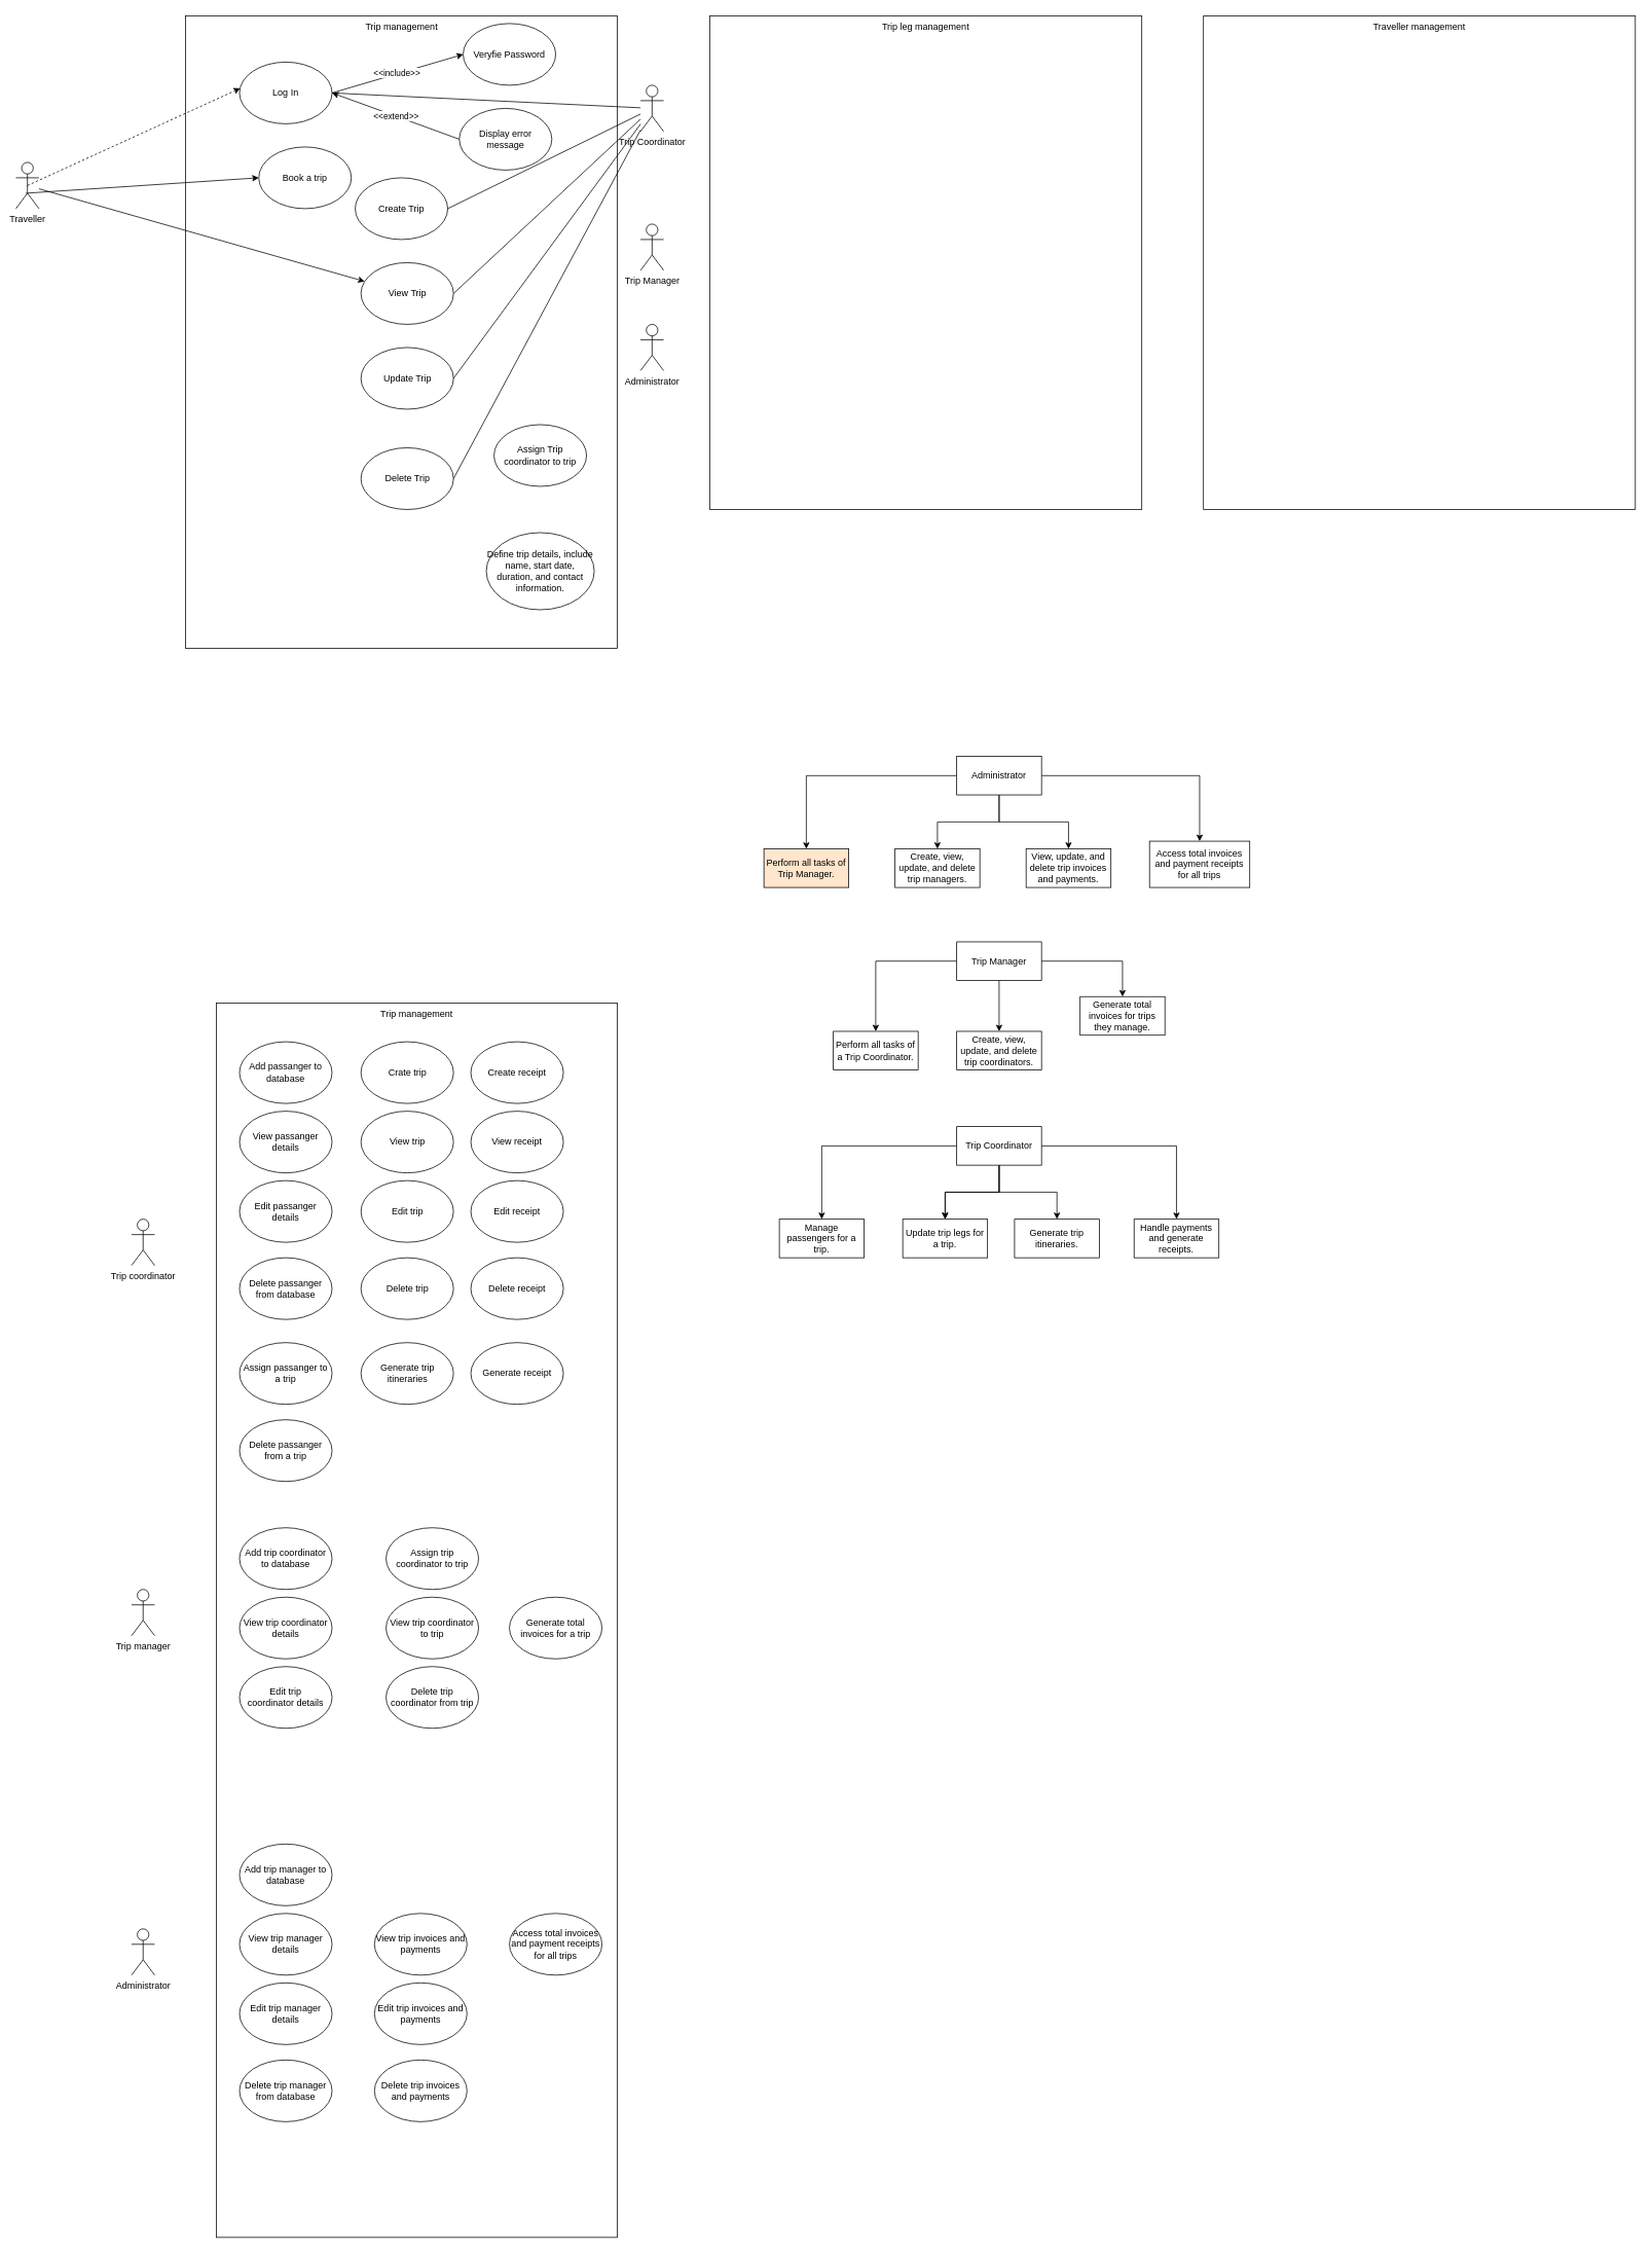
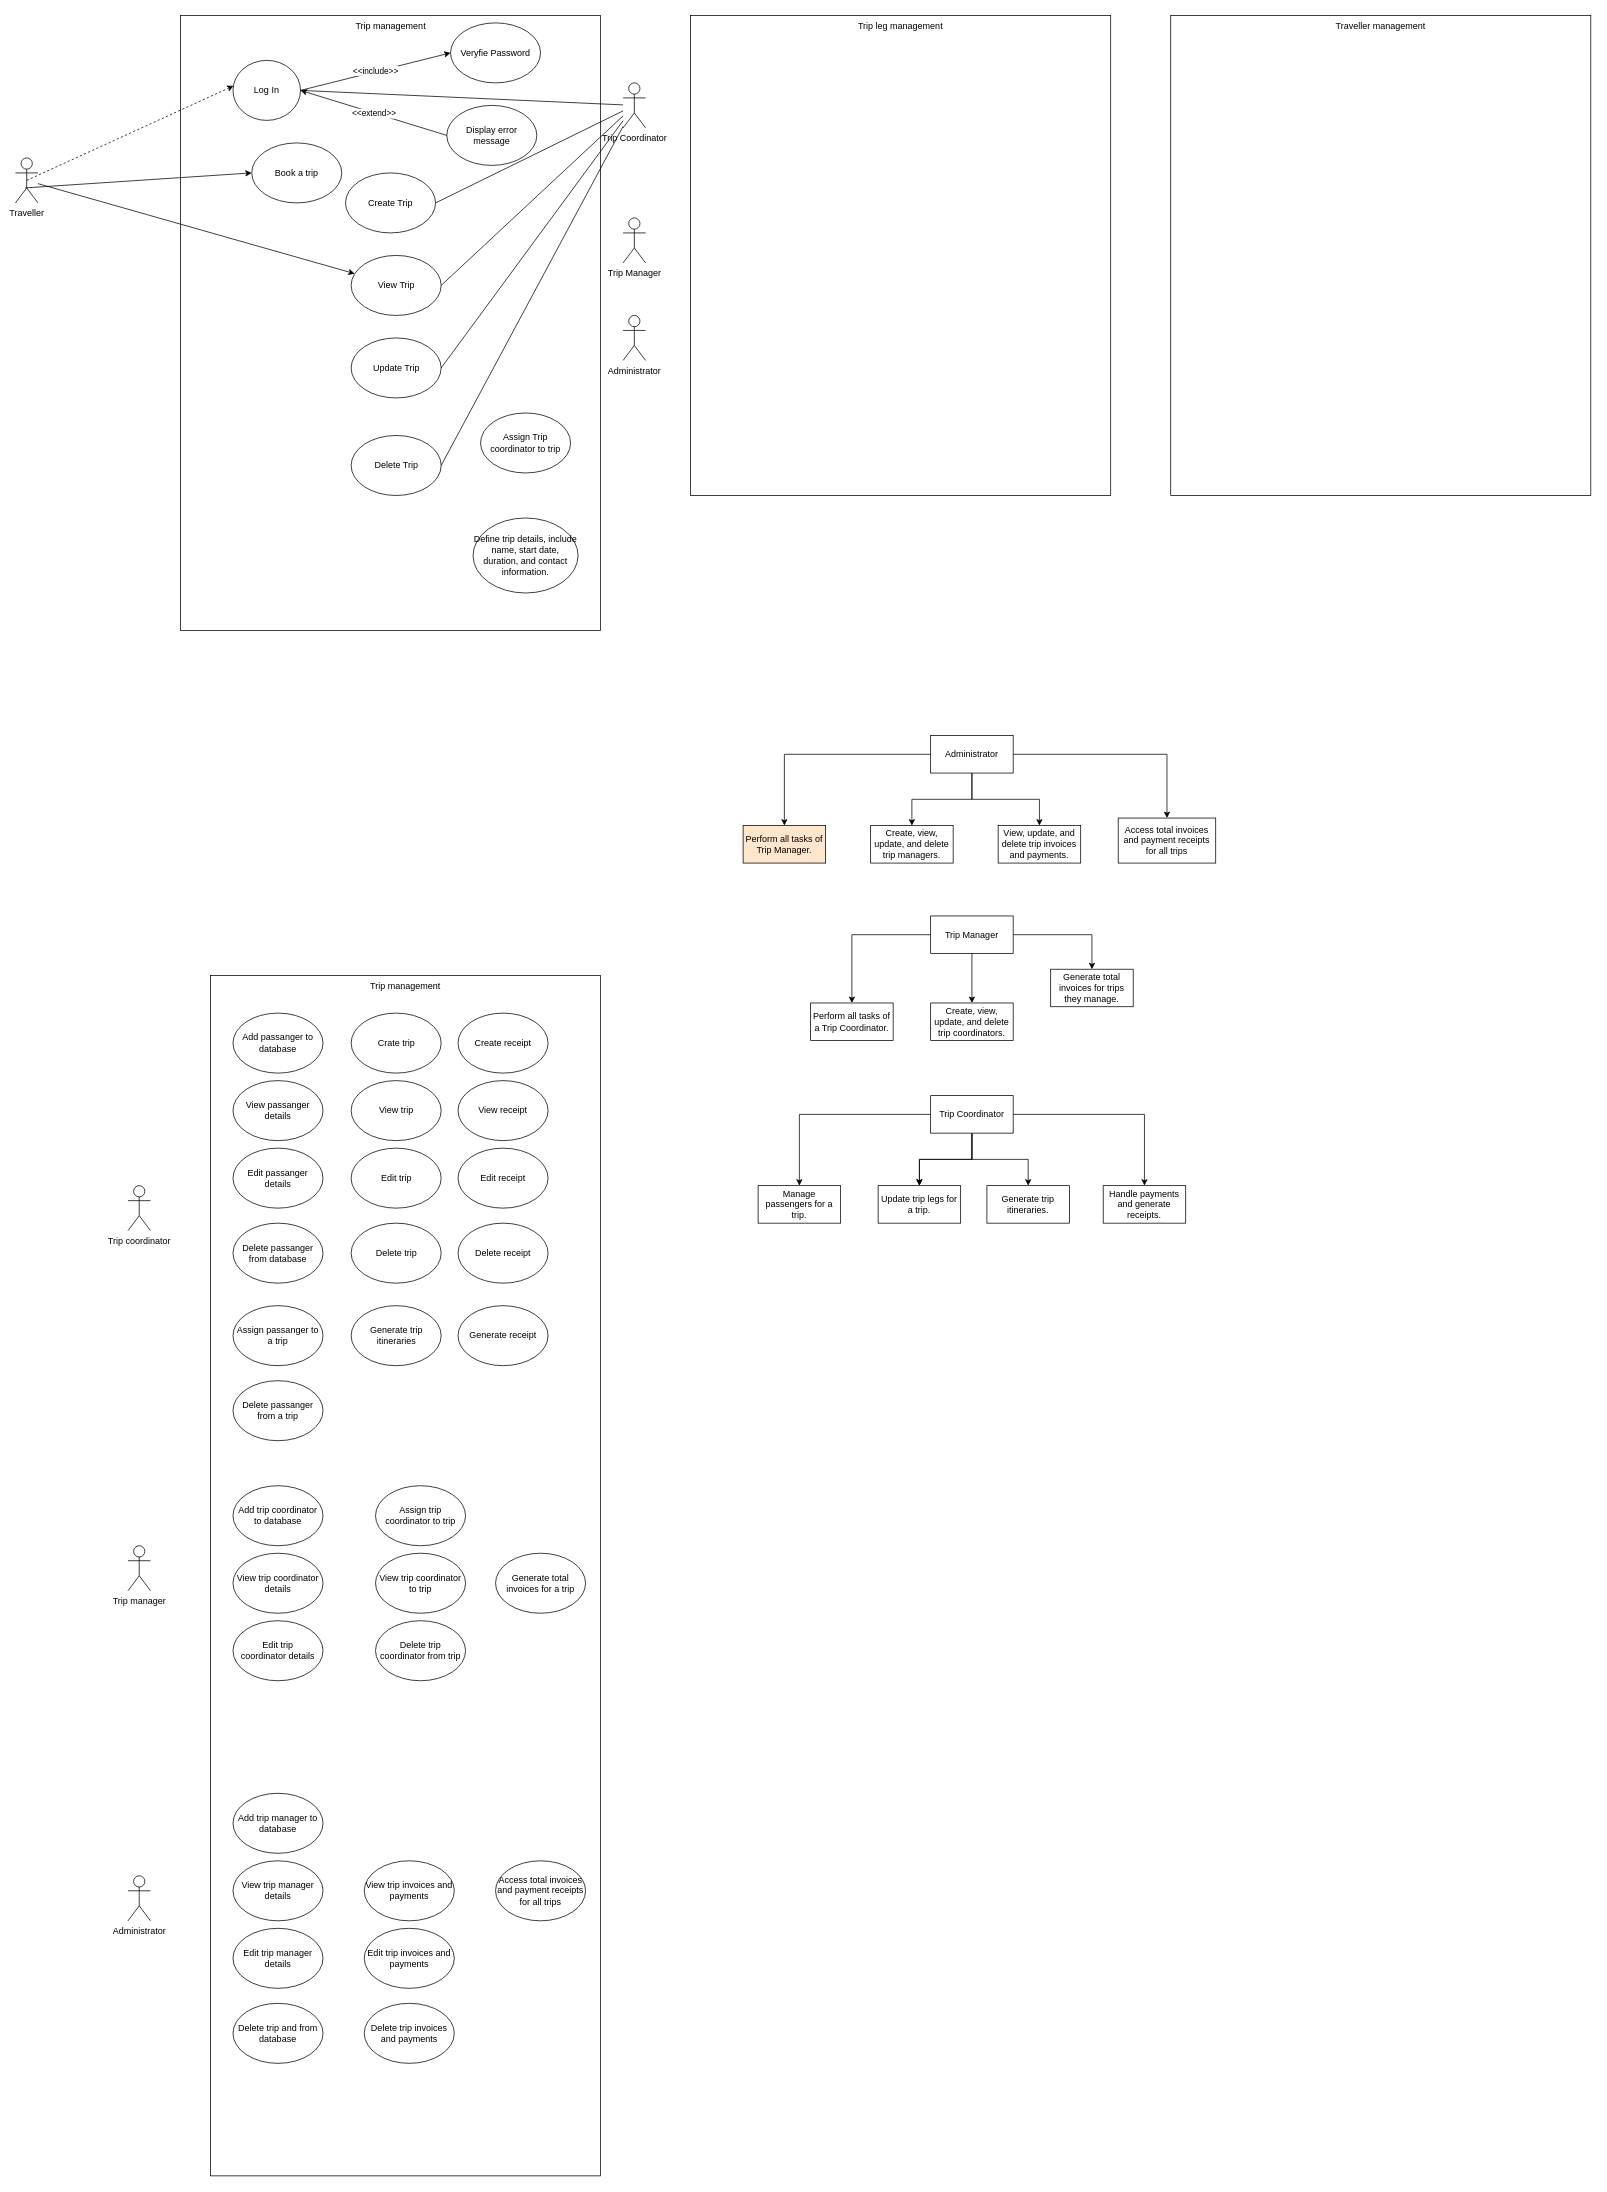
- <mxCell id="4" value="Log In" style="ellipse;whiteSpace=wrap;html=1;" parent="1" vertex="1"><mxGeometry x="310" y="80" width="120" height="80" as="geometry" /></mxCell>
+ <mxCell id="4" value="Log In" style="ellipse;whiteSpace=wrap;html=1;" parent="1" vertex="1"><mxGeometry x="310" y="80" width="90" height="80" as="geometry" /></mxCell>
- <mxCell id="87" value="Delete trip manager from database" style="ellipse;whiteSpace=wrap;html=1;" vertex="1" parent="1"><mxGeometry x="310" y="2670" width="120" height="80" as="geometry" /></mxCell>
+ <mxCell id="87" value="Delete trip and from database" style="ellipse;whiteSpace=wrap;html=1;" vertex="1" parent="1"><mxGeometry x="310" y="2670" width="120" height="80" as="geometry" /></mxCell>
